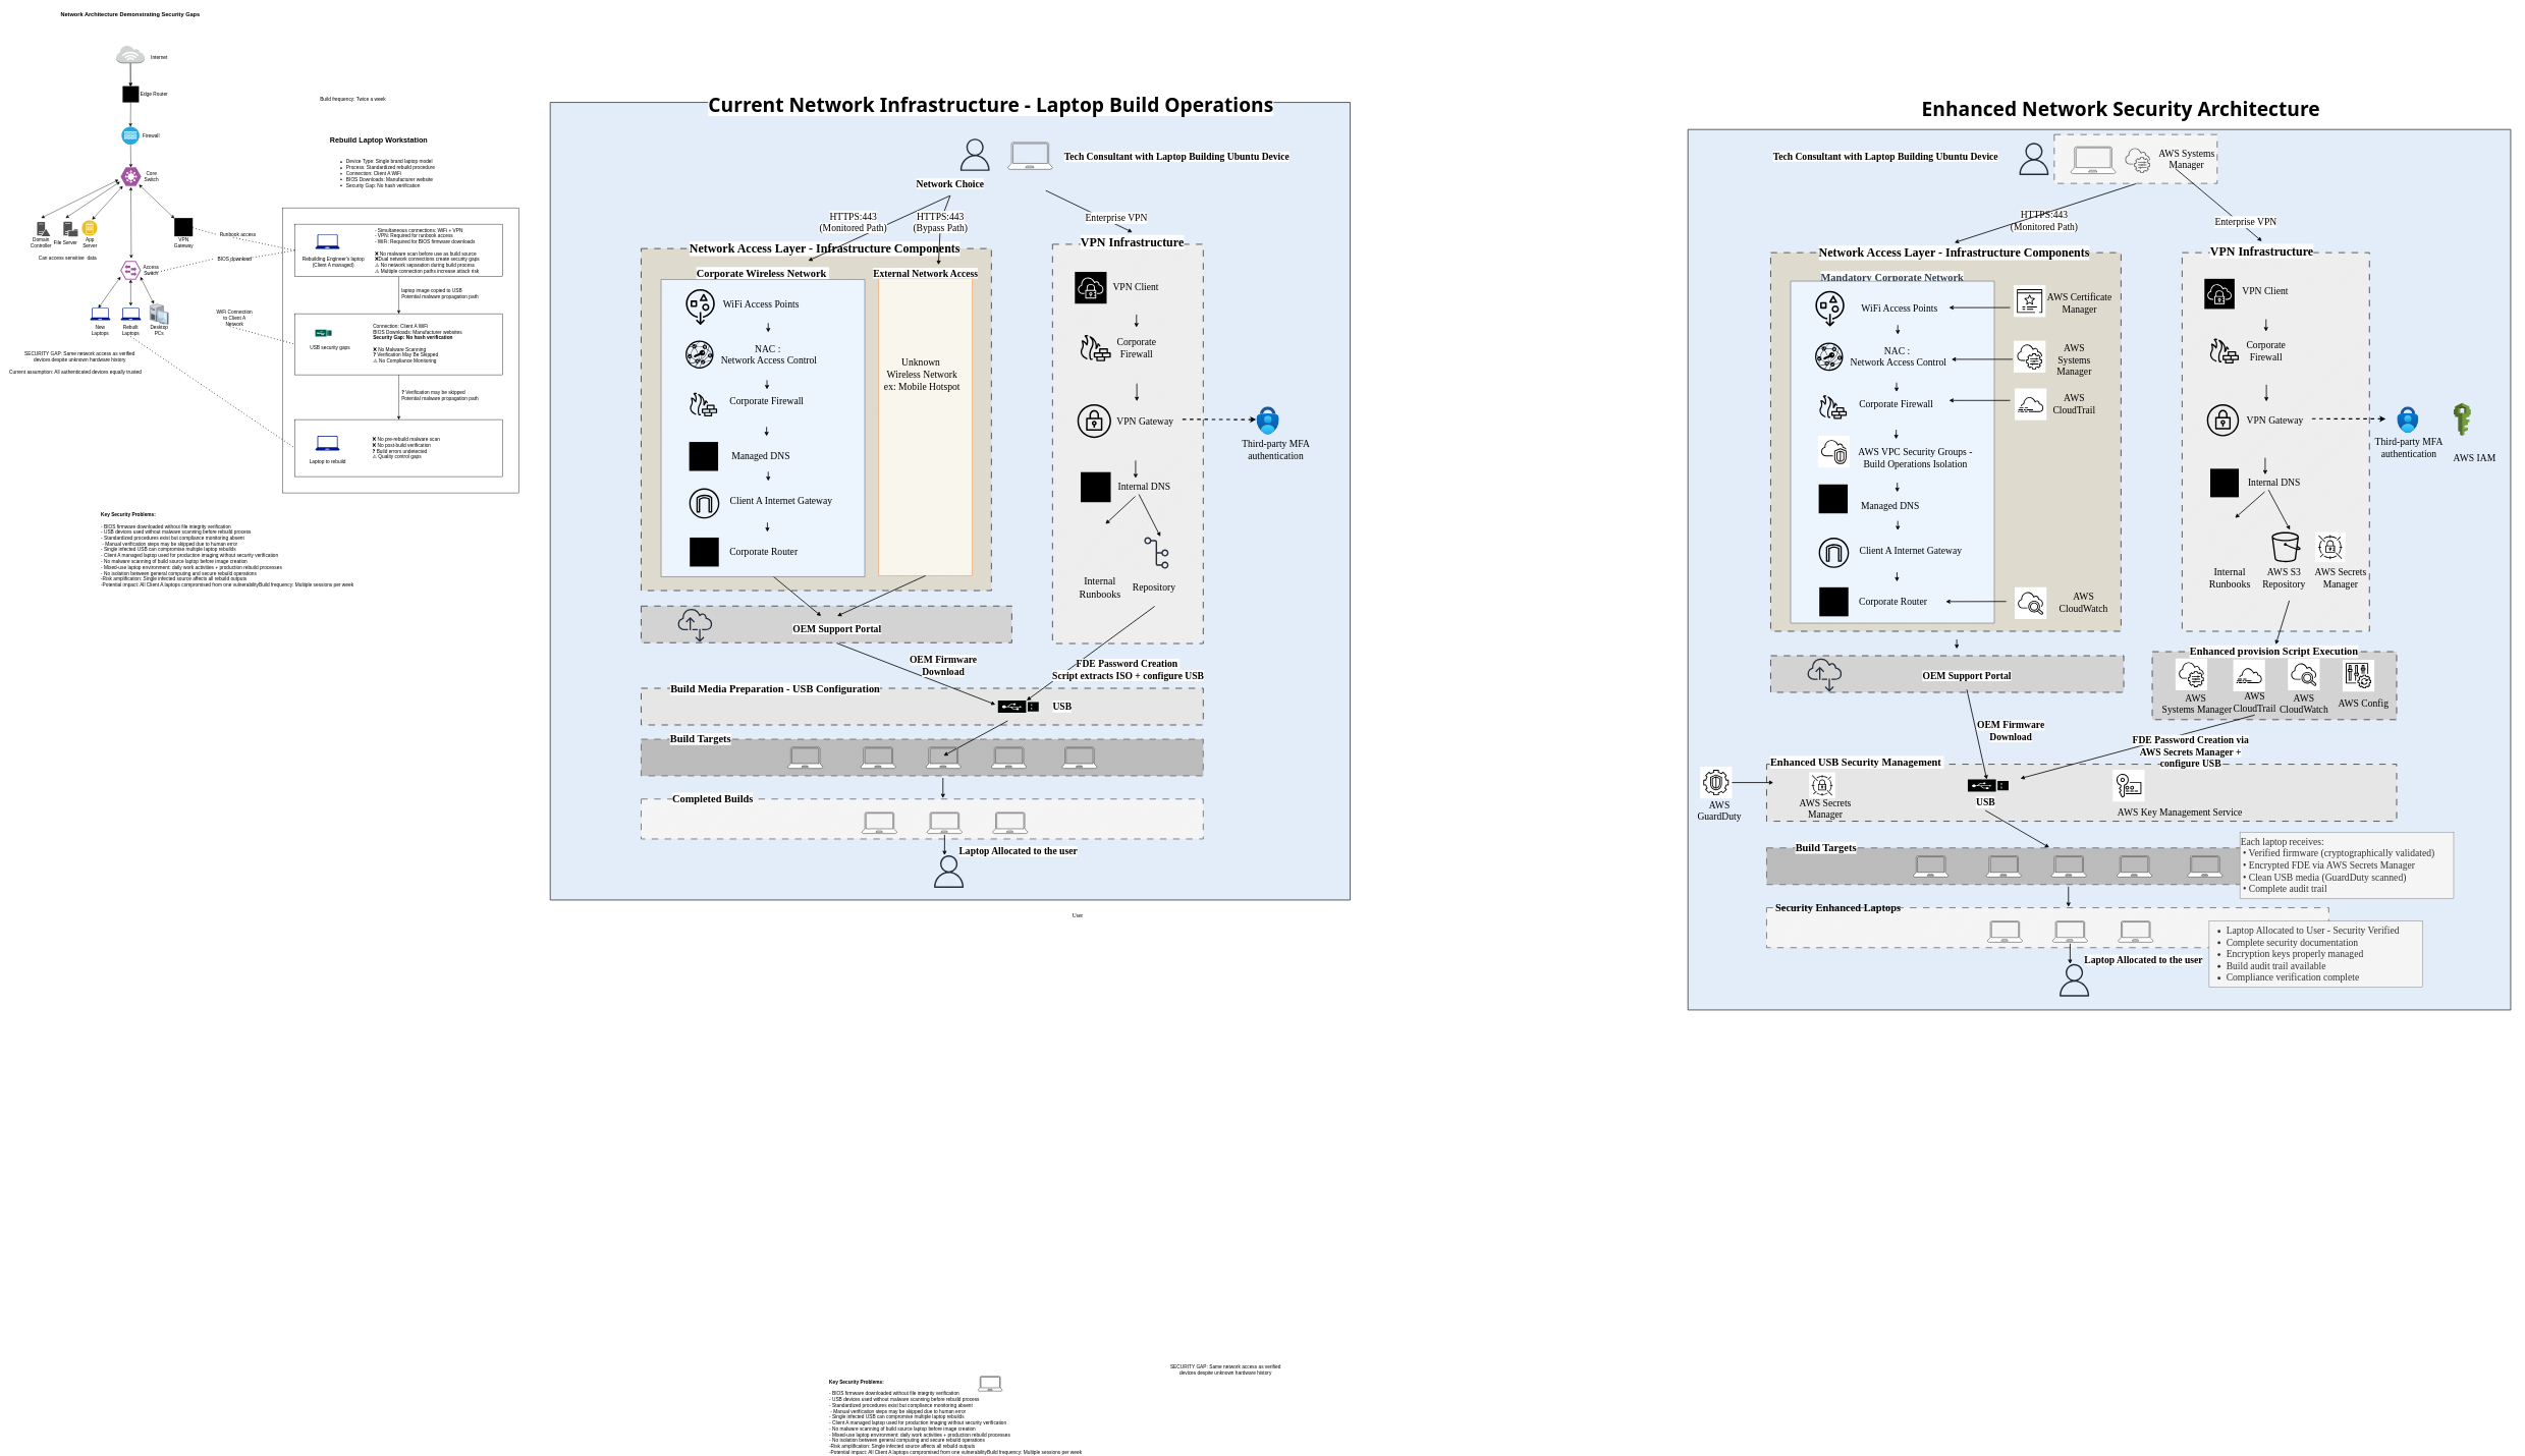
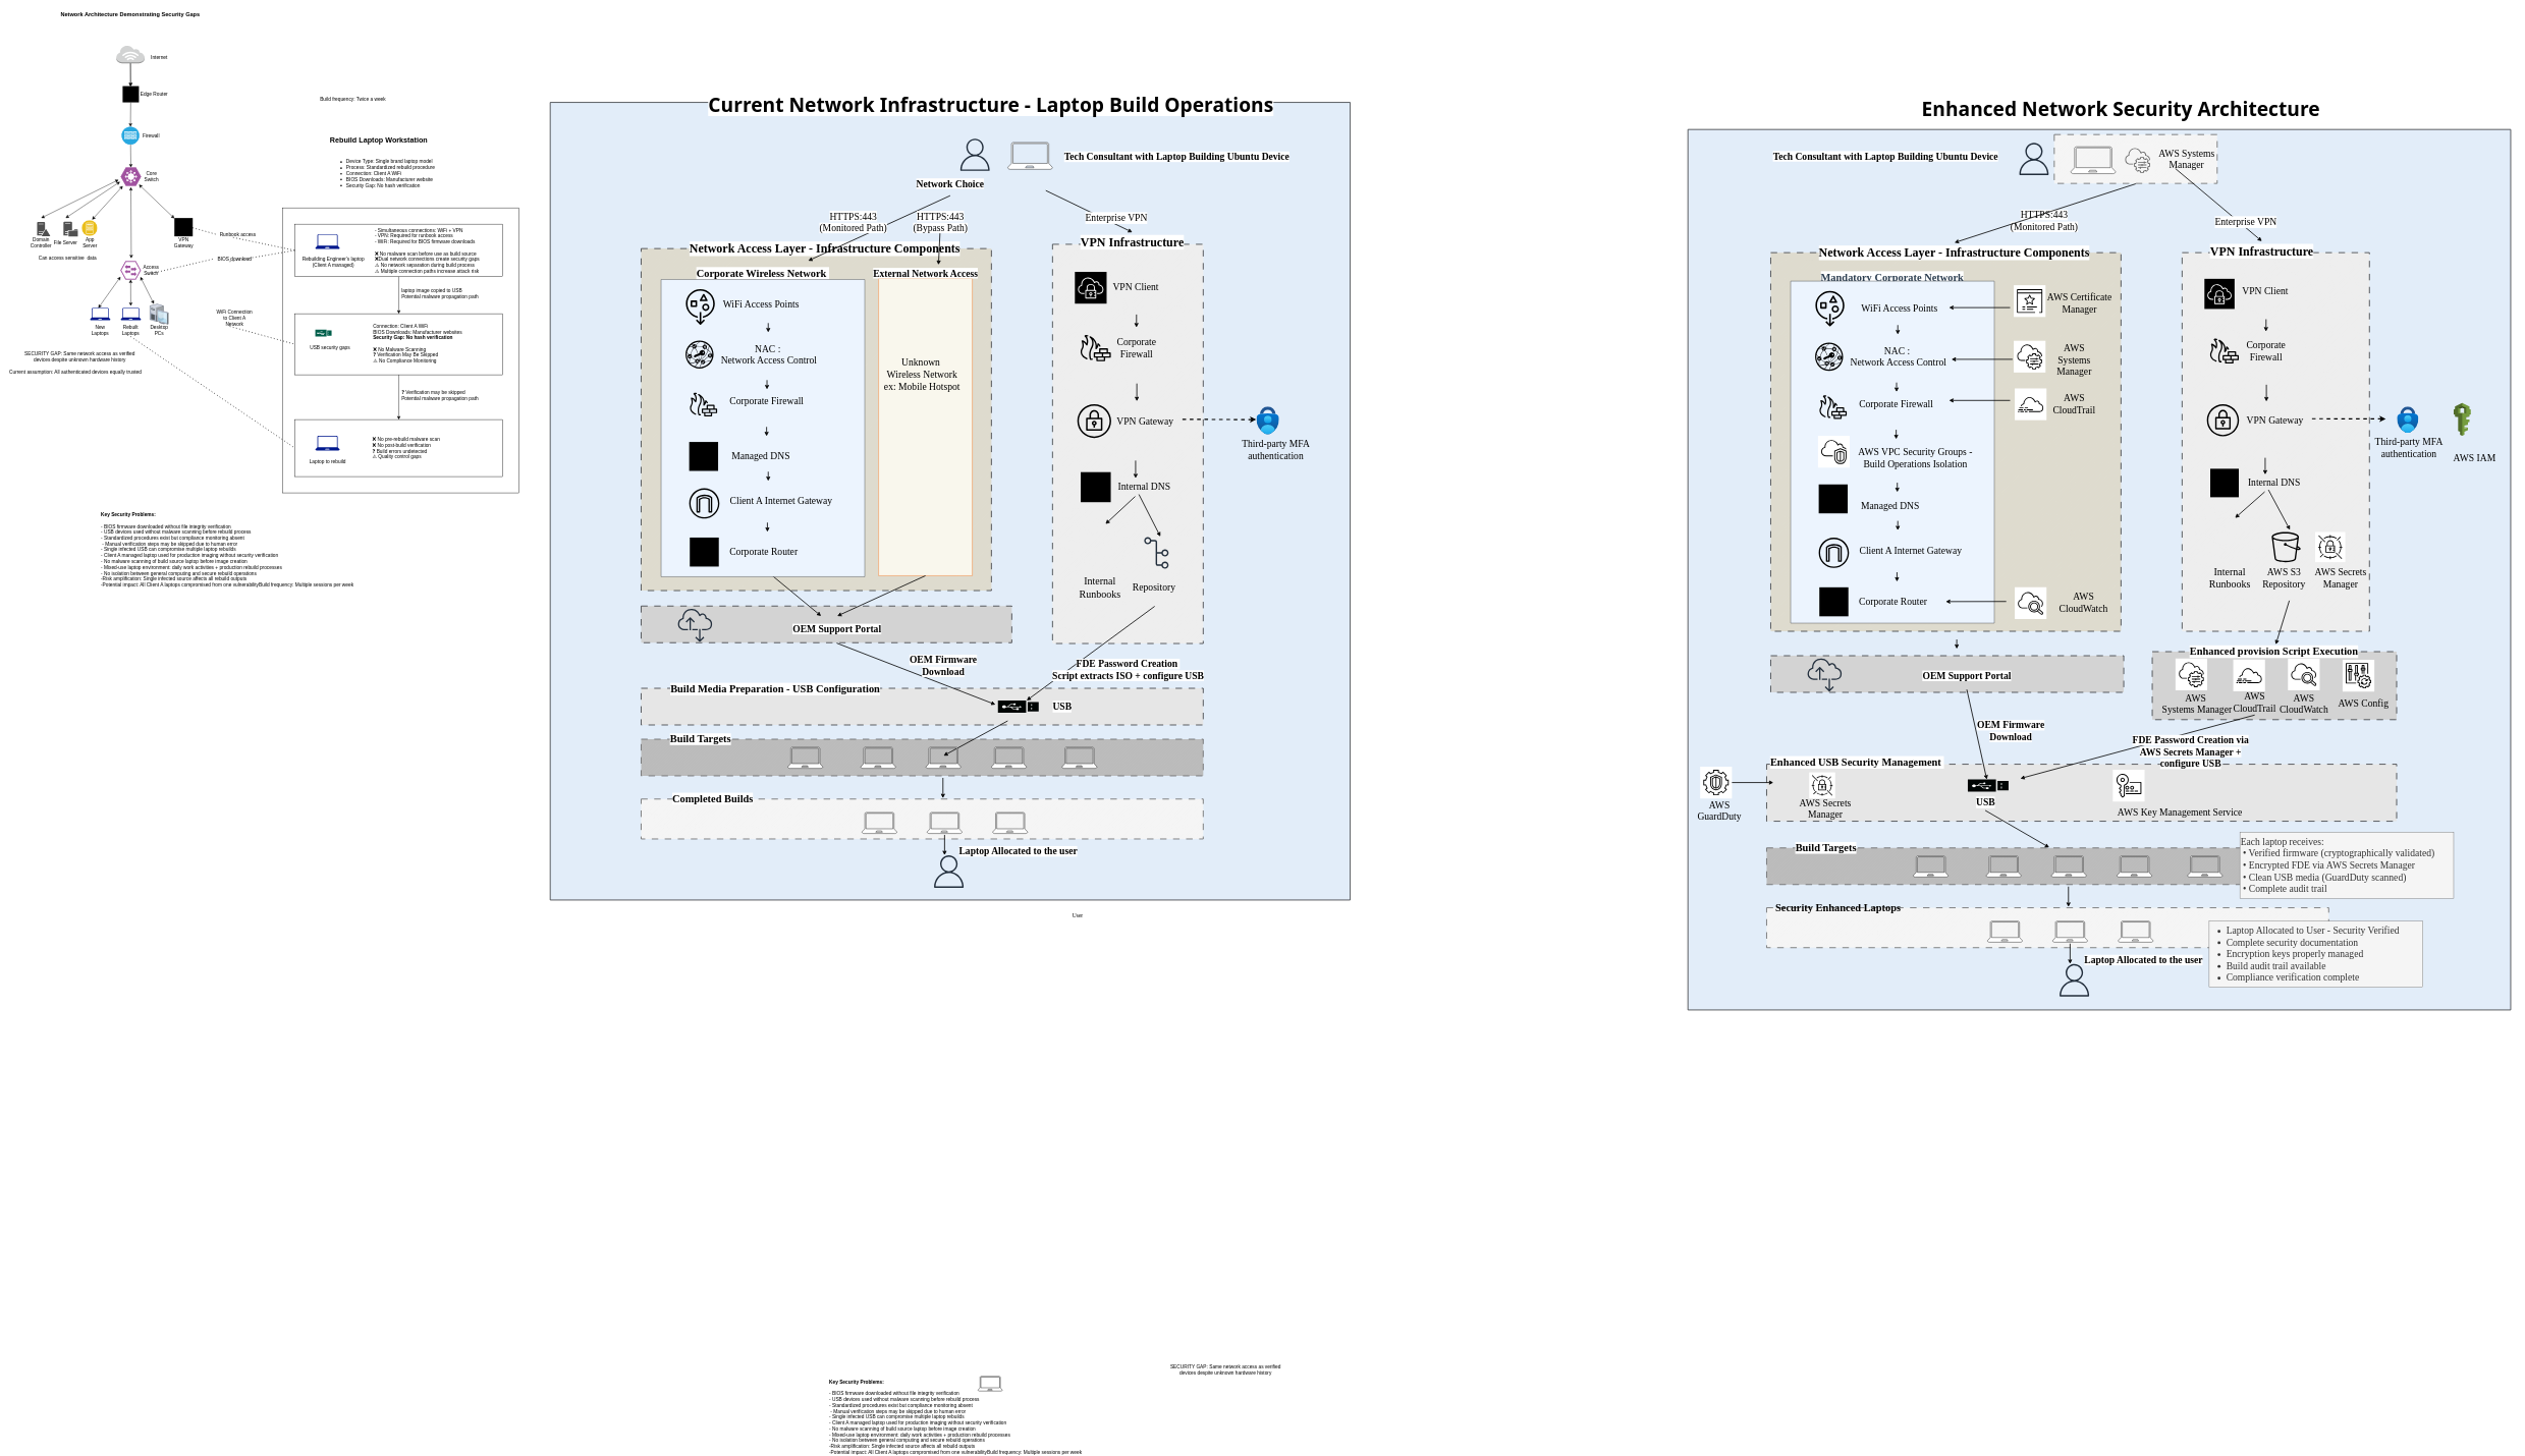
- <mxCell id="80" value="" style="endArrow=none;startArrow=classic;html=1;rounded=0;elbow=vertical;strokeColor=light-dark(#000000,#FF0000);endFill=0;strokeWidth=2;entryX=0.5;entryY=1;entryDx=0;entryDy=0;" parent="1" source="131" target="124" edge="1"><mxGeometry width="50" height="50" relative="1" as="geometry"><mxPoint x="2303" y="650" as="sourcePoint" /><mxPoint x="2572.552" y="402.812" as="targetPoint" /></mxGeometry></mxCell>
